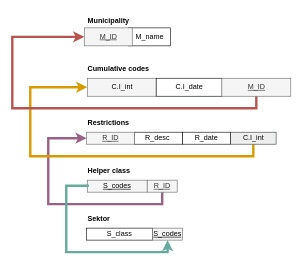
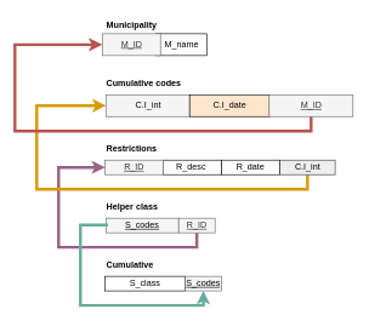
- <mxCell id="6" value="C.I_date" style="html=1;fillColor=#FFFFFF;" parent="1" vertex="1"><mxGeometry x="260" y="130" width="110" height="30" as="geometry" /></mxCell>
+ <mxCell id="6" value="C.I_date" style="html=1;fillColor=#ffe6cc;" parent="1" vertex="1"><mxGeometry x="260" y="130" width="110" height="30" as="geometry" /></mxCell>
- <mxCell id="20" value="Sektor" style="text;strokeColor=none;fillColor=none;align=left;verticalAlign=top;spacingLeft=4;spacingRight=4;overflow=hidden;rotatable=0;points=[[0,0.5],[1,0.5]];portConstraint=eastwest;fontStyle=1" parent="1" vertex="1"><mxGeometry x="140" y="350" width="140" height="26" as="geometry" /></mxCell>
+ <mxCell id="20" value="Cumulative" style="text;strokeColor=none;fillColor=none;align=left;verticalAlign=top;spacingLeft=4;spacingRight=4;overflow=hidden;rotatable=0;points=[[0,0.5],[1,0.5]];portConstraint=eastwest;fontStyle=1" parent="1" vertex="1"><mxGeometry x="140" y="350" width="140" height="26" as="geometry" /></mxCell>
